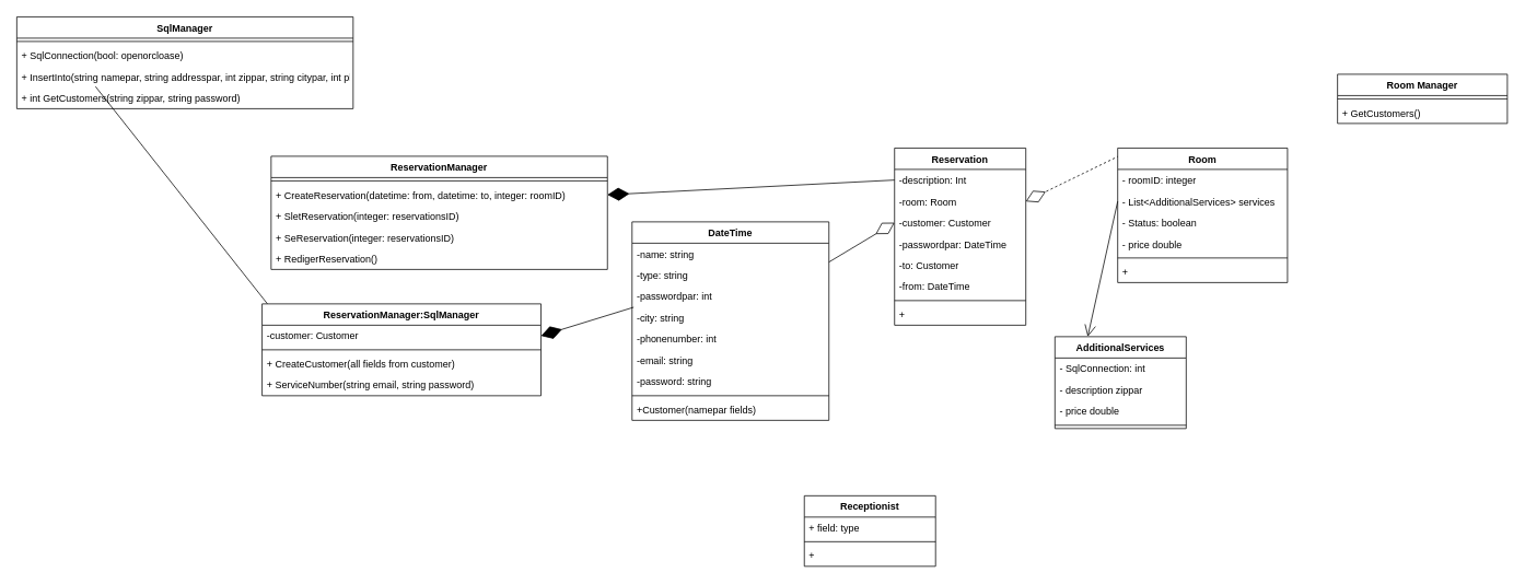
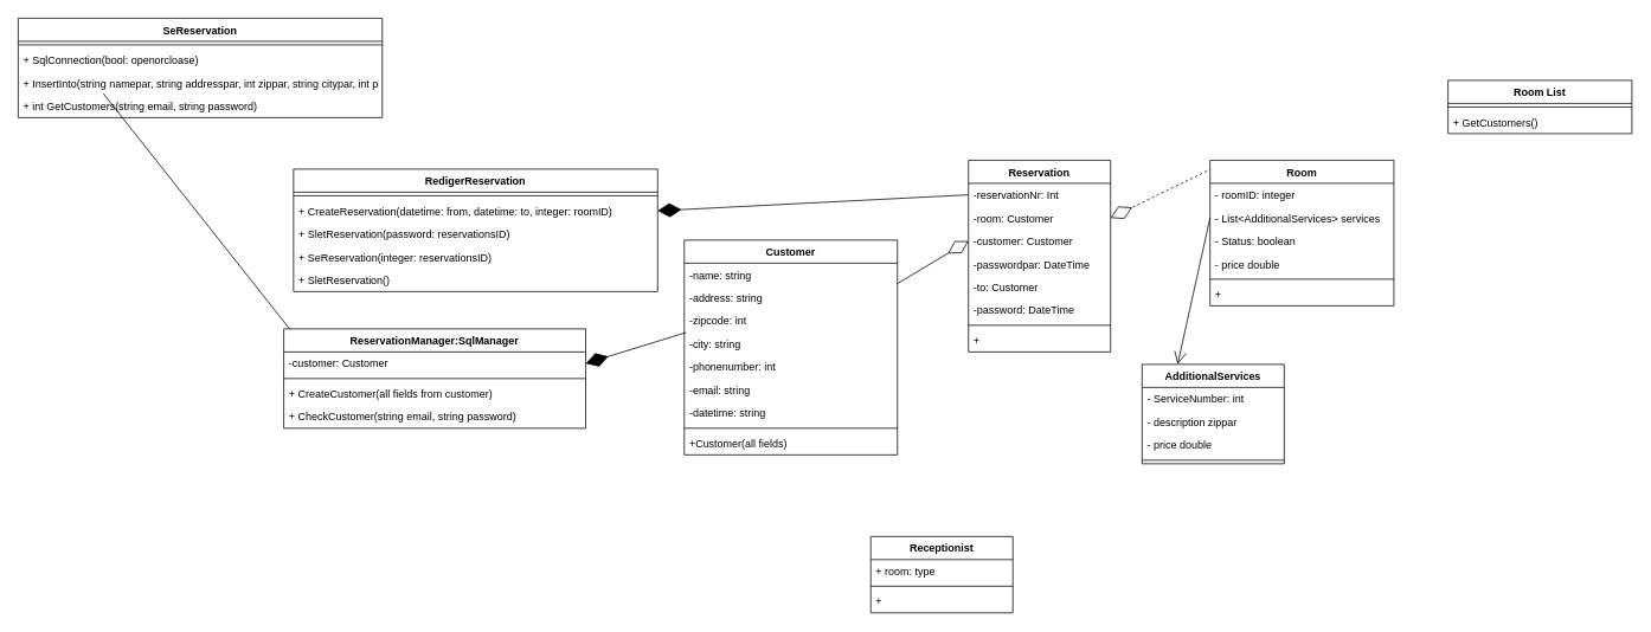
- <mxCell id="48" value="SqlManager" style="swimlane;fontStyle=1;align=center;verticalAlign=top;childLayout=stackLayout;horizontal=1;startSize=26;horizontalStack=0;resizeParent=1;resizeParentMax=0;resizeLast=0;collapsible=1;marginBottom=0;" parent="1" vertex="1"><mxGeometry x="20" y="20" width="410" height="112" as="geometry" /></mxCell>
+ <mxCell id="48" value="SeReservation" style="swimlane;fontStyle=1;align=center;verticalAlign=top;childLayout=stackLayout;horizontal=1;startSize=26;horizontalStack=0;resizeParent=1;resizeParentMax=0;resizeLast=0;collapsible=1;marginBottom=0;" parent="1" vertex="1"><mxGeometry x="20" y="20" width="410" height="112" as="geometry" /></mxCell>
- <mxCell id="59" value="Room Manager" style="swimlane;fontStyle=1;align=center;verticalAlign=top;childLayout=stackLayout;horizontal=1;startSize=26;horizontalStack=0;resizeParent=1;resizeParentMax=0;resizeLast=0;collapsible=1;marginBottom=0;" parent="1" vertex="1"><mxGeometry x="1630" y="90" width="207" height="60" as="geometry" /></mxCell>
+ <mxCell id="59" value="Room List" style="swimlane;fontStyle=1;align=center;verticalAlign=top;childLayout=stackLayout;horizontal=1;startSize=26;horizontalStack=0;resizeParent=1;resizeParentMax=0;resizeLast=0;collapsible=1;marginBottom=0;" parent="1" vertex="1"><mxGeometry x="1630" y="90" width="207" height="60" as="geometry" /></mxCell>
- <mxCell id="52" value="+ int GetCustomers(string zippar, string password)" style="text;strokeColor=none;fillColor=none;align=left;verticalAlign=top;spacingLeft=4;spacingRight=4;overflow=hidden;rotatable=0;points=[[0,0.5],[1,0.5]];portConstraint=eastwest;fontStyle=0" vertex="1" parent="48"><mxGeometry y="86" width="410" height="26" as="geometry" /></mxCell>
+ <mxCell id="52" value="+ int GetCustomers(string email, string password)" style="text;strokeColor=none;fillColor=none;align=left;verticalAlign=top;spacingLeft=4;spacingRight=4;overflow=hidden;rotatable=0;points=[[0,0.5],[1,0.5]];portConstraint=eastwest;fontStyle=0" vertex="1" parent="48"><mxGeometry y="86" width="410" height="26" as="geometry" /></mxCell>
- <mxCell id="7" value="ReservationManager" style="swimlane;fontStyle=1;align=center;verticalAlign=top;childLayout=stackLayout;horizontal=1;startSize=26;horizontalStack=0;resizeParent=1;resizeParentMax=0;resizeLast=0;collapsible=1;marginBottom=0;" parent="1" vertex="1"><mxGeometry x="330" y="190" width="410" height="138" as="geometry" /></mxCell>
+ <mxCell id="7" value="RedigerReservation" style="swimlane;fontStyle=1;align=center;verticalAlign=top;childLayout=stackLayout;horizontal=1;startSize=26;horizontalStack=0;resizeParent=1;resizeParentMax=0;resizeLast=0;collapsible=1;marginBottom=0;" parent="1" vertex="1"><mxGeometry x="330" y="190" width="410" height="138" as="geometry" /></mxCell>
- <mxCell id="14" value="-description: Int" style="text;strokeColor=none;fillColor=none;align=left;verticalAlign=top;spacingLeft=4;spacingRight=4;overflow=hidden;rotatable=0;points=[[0,0.5],[1,0.5]];portConstraint=eastwest;" parent="13" vertex="1"><mxGeometry y="26" width="160" height="26" as="geometry" /></mxCell>
+ <mxCell id="14" value="-reservationNr: Int" style="text;strokeColor=none;fillColor=none;align=left;verticalAlign=top;spacingLeft=4;spacingRight=4;overflow=hidden;rotatable=0;points=[[0,0.5],[1,0.5]];portConstraint=eastwest;" parent="13" vertex="1"><mxGeometry y="26" width="160" height="26" as="geometry" /></mxCell>
- <mxCell id="15" value="-room: Room" style="text;strokeColor=none;fillColor=none;align=left;verticalAlign=top;spacingLeft=4;spacingRight=4;overflow=hidden;rotatable=0;points=[[0,0.5],[1,0.5]];portConstraint=eastwest;" parent="13" vertex="1"><mxGeometry y="52" width="160" height="26" as="geometry" /></mxCell>
+ <mxCell id="15" value="-room: Customer" style="text;strokeColor=none;fillColor=none;align=left;verticalAlign=top;spacingLeft=4;spacingRight=4;overflow=hidden;rotatable=0;points=[[0,0.5],[1,0.5]];portConstraint=eastwest;" parent="13" vertex="1"><mxGeometry y="52" width="160" height="26" as="geometry" /></mxCell>
- <mxCell id="10" value="+ SletReservation(integer: reservationsID) " style="text;strokeColor=none;fillColor=none;align=left;verticalAlign=top;spacingLeft=4;spacingRight=4;overflow=hidden;rotatable=0;points=[[0,0.5],[1,0.5]];portConstraint=eastwest;" parent="7" vertex="1"><mxGeometry y="60" width="410" height="26" as="geometry" /></mxCell>
+ <mxCell id="10" value="+ SletReservation(password: reservationsID) " style="text;strokeColor=none;fillColor=none;align=left;verticalAlign=top;spacingLeft=4;spacingRight=4;overflow=hidden;rotatable=0;points=[[0,0.5],[1,0.5]];portConstraint=eastwest;" parent="7" vertex="1"><mxGeometry y="60" width="410" height="26" as="geometry" /></mxCell>
- <mxCell id="34" value="DateTime" style="swimlane;fontStyle=1;align=center;verticalAlign=top;childLayout=stackLayout;horizontal=1;startSize=26;horizontalStack=0;resizeParent=1;resizeParentMax=0;resizeLast=0;collapsible=1;marginBottom=0;" parent="1" vertex="1"><mxGeometry x="770" y="270" width="240" height="242" as="geometry"><mxRectangle x="600" y="270" width="70" height="26" as="alternateBounds" /></mxGeometry></mxCell>
+ <mxCell id="34" value="Customer" style="swimlane;fontStyle=1;align=center;verticalAlign=top;childLayout=stackLayout;horizontal=1;startSize=26;horizontalStack=0;resizeParent=1;resizeParentMax=0;resizeLast=0;collapsible=1;marginBottom=0;" parent="1" vertex="1"><mxGeometry x="770" y="270" width="240" height="242" as="geometry"><mxRectangle x="600" y="270" width="70" height="26" as="alternateBounds" /></mxGeometry></mxCell>
- <mxCell id="12" value="+ RedigerReservation() " style="text;strokeColor=none;fillColor=none;align=left;verticalAlign=top;spacingLeft=4;spacingRight=4;overflow=hidden;rotatable=0;points=[[0,0.5],[1,0.5]];portConstraint=eastwest;" parent="7" vertex="1"><mxGeometry y="112" width="410" height="26" as="geometry" /></mxCell>
+ <mxCell id="12" value="+ SletReservation() " style="text;strokeColor=none;fillColor=none;align=left;verticalAlign=top;spacingLeft=4;spacingRight=4;overflow=hidden;rotatable=0;points=[[0,0.5],[1,0.5]];portConstraint=eastwest;" parent="7" vertex="1"><mxGeometry y="112" width="410" height="26" as="geometry" /></mxCell>
- <mxCell id="36" value="-type: string" style="text;strokeColor=none;fillColor=none;align=left;verticalAlign=top;spacingLeft=4;spacingRight=4;overflow=hidden;rotatable=0;points=[[0,0.5],[1,0.5]];portConstraint=eastwest;" parent="34" vertex="1"><mxGeometry y="52" width="240" height="26" as="geometry" /></mxCell>
+ <mxCell id="36" value="-address: string" style="text;strokeColor=none;fillColor=none;align=left;verticalAlign=top;spacingLeft=4;spacingRight=4;overflow=hidden;rotatable=0;points=[[0,0.5],[1,0.5]];portConstraint=eastwest;" parent="34" vertex="1"><mxGeometry y="52" width="240" height="26" as="geometry" /></mxCell>
- <mxCell id="19" value="-from: DateTime" style="text;strokeColor=none;fillColor=none;align=left;verticalAlign=top;spacingLeft=4;spacingRight=4;overflow=hidden;rotatable=0;points=[[0,0.5],[1,0.5]];portConstraint=eastwest;" parent="13" vertex="1"><mxGeometry y="156" width="160" height="26" as="geometry" /></mxCell>
+ <mxCell id="19" value="-password: DateTime" style="text;strokeColor=none;fillColor=none;align=left;verticalAlign=top;spacingLeft=4;spacingRight=4;overflow=hidden;rotatable=0;points=[[0,0.5],[1,0.5]];portConstraint=eastwest;" parent="13" vertex="1"><mxGeometry y="156" width="160" height="26" as="geometry" /></mxCell>
- <mxCell id="37" value="-passwordpar: int" style="text;strokeColor=none;fillColor=none;align=left;verticalAlign=top;spacingLeft=4;spacingRight=4;overflow=hidden;rotatable=0;points=[[0,0.5],[1,0.5]];portConstraint=eastwest;" parent="34" vertex="1"><mxGeometry y="78" width="240" height="26" as="geometry" /></mxCell>
+ <mxCell id="37" value="-zipcode: int" style="text;strokeColor=none;fillColor=none;align=left;verticalAlign=top;spacingLeft=4;spacingRight=4;overflow=hidden;rotatable=0;points=[[0,0.5],[1,0.5]];portConstraint=eastwest;" parent="34" vertex="1"><mxGeometry y="78" width="240" height="26" as="geometry" /></mxCell>
- <mxCell id="30" value="- SqlConnection: int" style="text;strokeColor=none;fillColor=none;align=left;verticalAlign=top;spacingLeft=4;spacingRight=4;overflow=hidden;rotatable=0;points=[[0,0.5],[1,0.5]];portConstraint=eastwest;" parent="29" vertex="1"><mxGeometry y="26" width="160" height="26" as="geometry" /></mxCell>
+ <mxCell id="30" value="- ServiceNumber: int" style="text;strokeColor=none;fillColor=none;align=left;verticalAlign=top;spacingLeft=4;spacingRight=4;overflow=hidden;rotatable=0;points=[[0,0.5],[1,0.5]];portConstraint=eastwest;" parent="29" vertex="1"><mxGeometry y="26" width="160" height="26" as="geometry" /></mxCell>
- <mxCell id="41" value="-password: string" style="text;strokeColor=none;fillColor=none;align=left;verticalAlign=top;spacingLeft=4;spacingRight=4;overflow=hidden;rotatable=0;points=[[0,0.5],[1,0.5]];portConstraint=eastwest;" parent="34" vertex="1"><mxGeometry y="182" width="240" height="26" as="geometry" /></mxCell>
+ <mxCell id="41" value="-datetime: string" style="text;strokeColor=none;fillColor=none;align=left;verticalAlign=top;spacingLeft=4;spacingRight=4;overflow=hidden;rotatable=0;points=[[0,0.5],[1,0.5]];portConstraint=eastwest;" parent="34" vertex="1"><mxGeometry y="182" width="240" height="26" as="geometry" /></mxCell>
- <mxCell id="58" value="+ ServiceNumber(string email, string password)" style="text;strokeColor=none;fillColor=none;align=left;verticalAlign=top;spacingLeft=4;spacingRight=4;overflow=hidden;rotatable=0;points=[[0,0.5],[1,0.5]];portConstraint=eastwest;" parent="54" vertex="1"><mxGeometry y="86" width="340" height="26" as="geometry" /></mxCell>
+ <mxCell id="58" value="+ CheckCustomer(string email, string password)" style="text;strokeColor=none;fillColor=none;align=left;verticalAlign=top;spacingLeft=4;spacingRight=4;overflow=hidden;rotatable=0;points=[[0,0.5],[1,0.5]];portConstraint=eastwest;" parent="54" vertex="1"><mxGeometry y="86" width="340" height="26" as="geometry" /></mxCell>
- <mxCell id="43" value="+Customer(namepar fields)" style="text;strokeColor=none;fillColor=none;align=left;verticalAlign=top;spacingLeft=4;spacingRight=4;overflow=hidden;rotatable=0;points=[[0,0.5],[1,0.5]];portConstraint=eastwest;" parent="34" vertex="1"><mxGeometry y="216" width="240" height="26" as="geometry" /></mxCell>
+ <mxCell id="43" value="+Customer(all fields)" style="text;strokeColor=none;fillColor=none;align=left;verticalAlign=top;spacingLeft=4;spacingRight=4;overflow=hidden;rotatable=0;points=[[0,0.5],[1,0.5]];portConstraint=eastwest;" parent="34" vertex="1"><mxGeometry y="216" width="240" height="26" as="geometry" /></mxCell>
- <mxCell id="45" value="+ field: type" style="text;strokeColor=none;fillColor=none;align=left;verticalAlign=top;spacingLeft=4;spacingRight=4;overflow=hidden;rotatable=0;points=[[0,0.5],[1,0.5]];portConstraint=eastwest;" parent="44" vertex="1"><mxGeometry y="26" width="160" height="26" as="geometry" /></mxCell>
+ <mxCell id="45" value="+ room: type" style="text;strokeColor=none;fillColor=none;align=left;verticalAlign=top;spacingLeft=4;spacingRight=4;overflow=hidden;rotatable=0;points=[[0,0.5],[1,0.5]];portConstraint=eastwest;" parent="44" vertex="1"><mxGeometry y="26" width="160" height="26" as="geometry" /></mxCell>
